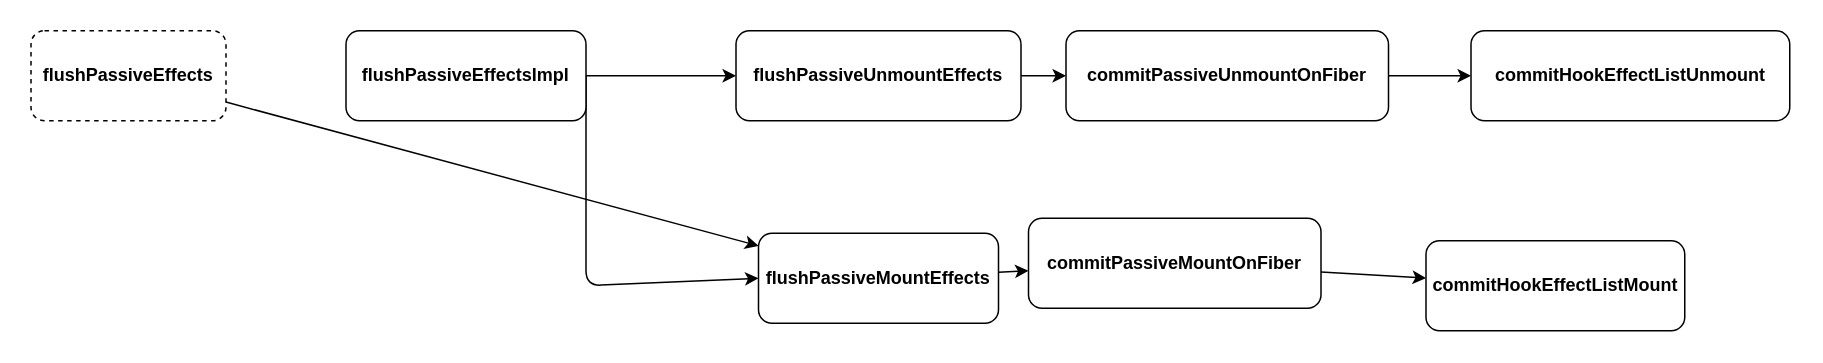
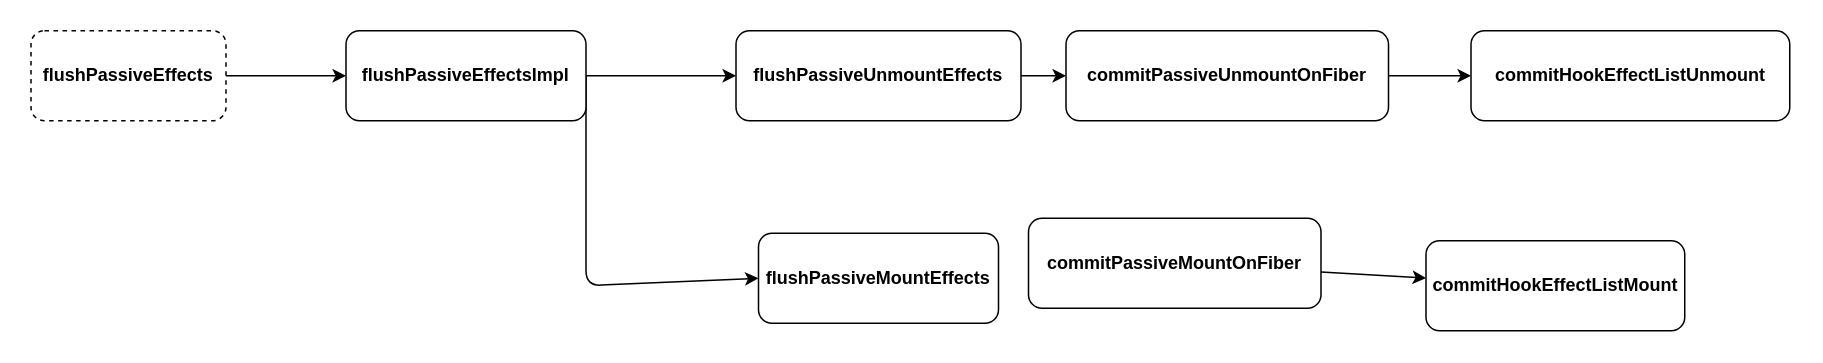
- <mxCell id="2" value="" style="edgeStyle=none;html=1;strokeColor=#000000;" edge="1" parent="1" source="3" target="10"><mxGeometry relative="1" as="geometry" /></mxCell>
+ <mxCell id="2" value="" style="edgeStyle=none;html=1;strokeColor=#000000;" edge="1" parent="1" source="3" target="6"><mxGeometry relative="1" as="geometry" /></mxCell>
- <mxCell id="9" value="" style="edgeStyle=none;html=1;strokeColor=#000000;fontColor=#000000;" edge="1" parent="1" source="10" target="15"><mxGeometry relative="1" as="geometry" /></mxCell>
